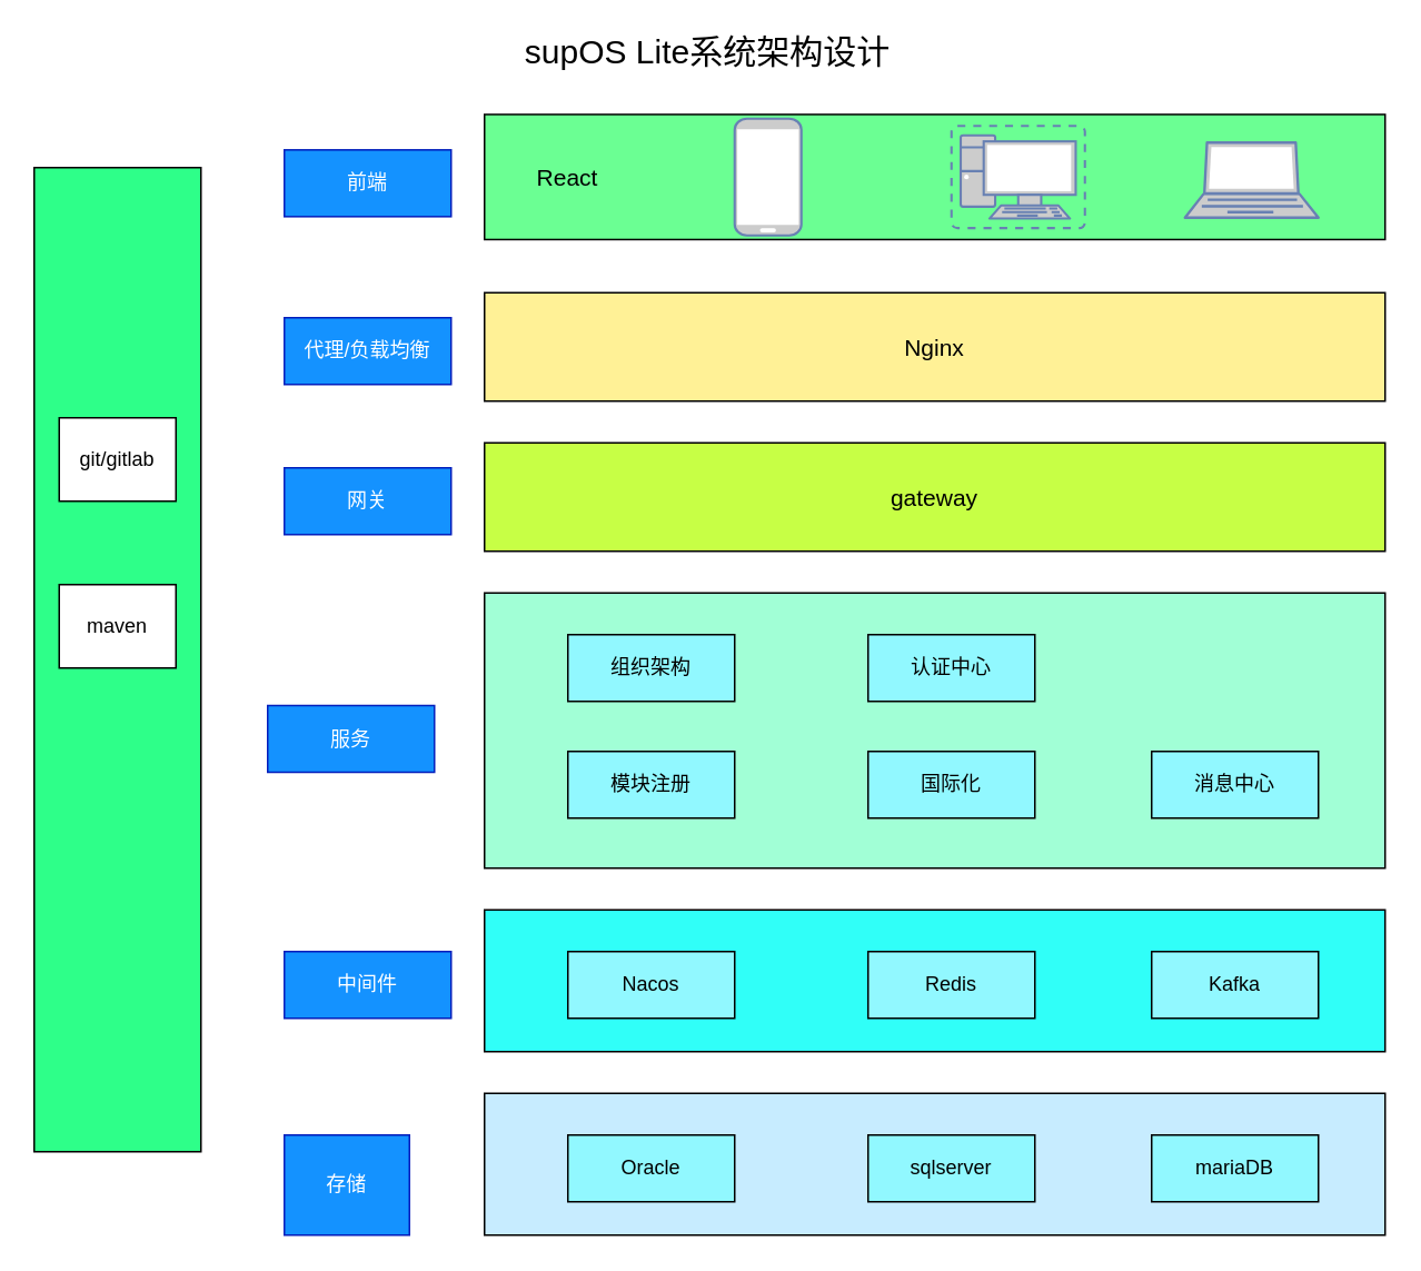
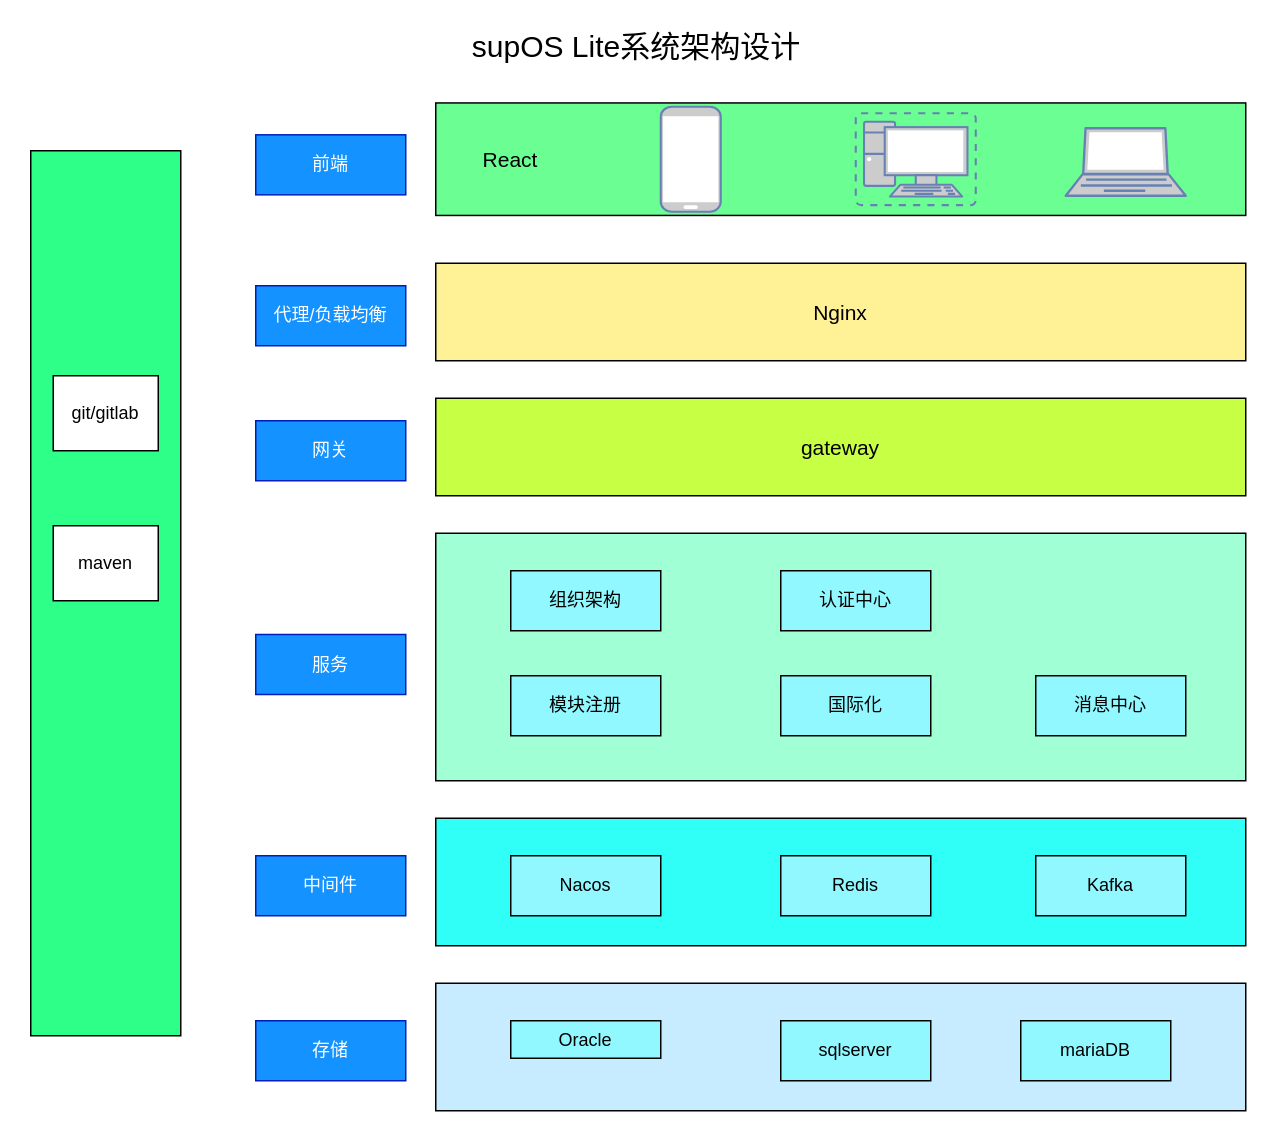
- <mxCell id="15" value="服务" style="whiteSpace=wrap;html=1;strokeColor=#001DBC;fontColor=#ffffff;fillColor=#1492FF;" vertex="1" parent="1"><mxGeometry x="160" y="422.5" width="100" height="40" as="geometry" /></mxCell>
+ <mxCell id="15" value="服务" style="whiteSpace=wrap;html=1;strokeColor=#001DBC;fontColor=#ffffff;fillColor=#1492FF;" vertex="1" parent="1"><mxGeometry x="170" y="422.5" width="100" height="40" as="geometry" /></mxCell>
- <mxCell id="29" value="Oracle" style="rounded=0;whiteSpace=wrap;html=1;gradientColor=none;fillColor=#91F8FF;" vertex="1" parent="1"><mxGeometry x="340" y="680" width="100" height="40" as="geometry" /></mxCell>
+ <mxCell id="29" value="Oracle" style="rounded=0;whiteSpace=wrap;html=1;gradientColor=none;fillColor=#91F8FF;" vertex="1" parent="1"><mxGeometry x="340" y="680" width="100" height="25" as="geometry" /></mxCell>
- <mxCell id="31" value="mariaDB" style="rounded=0;whiteSpace=wrap;html=1;gradientColor=none;fillColor=#91F8FF;" vertex="1" parent="1"><mxGeometry x="690" y="680" width="100" height="40" as="geometry" /></mxCell>
+ <mxCell id="31" value="mariaDB" style="rounded=0;whiteSpace=wrap;html=1;gradientColor=none;fillColor=#91F8FF;" vertex="1" parent="1"><mxGeometry x="680" y="680" width="100" height="40" as="geometry" /></mxCell>
- <mxCell id="27" value="存储" style="whiteSpace=wrap;html=1;strokeColor=#001DBC;fontColor=#ffffff;fillColor=#1492FF;" vertex="1" parent="1"><mxGeometry x="170" y="680" width="75" height="60" as="geometry" /></mxCell>
+ <mxCell id="27" value="存储" style="whiteSpace=wrap;html=1;strokeColor=#001DBC;fontColor=#ffffff;fillColor=#1492FF;" vertex="1" parent="1"><mxGeometry x="170" y="680" width="100" height="40" as="geometry" /></mxCell>
